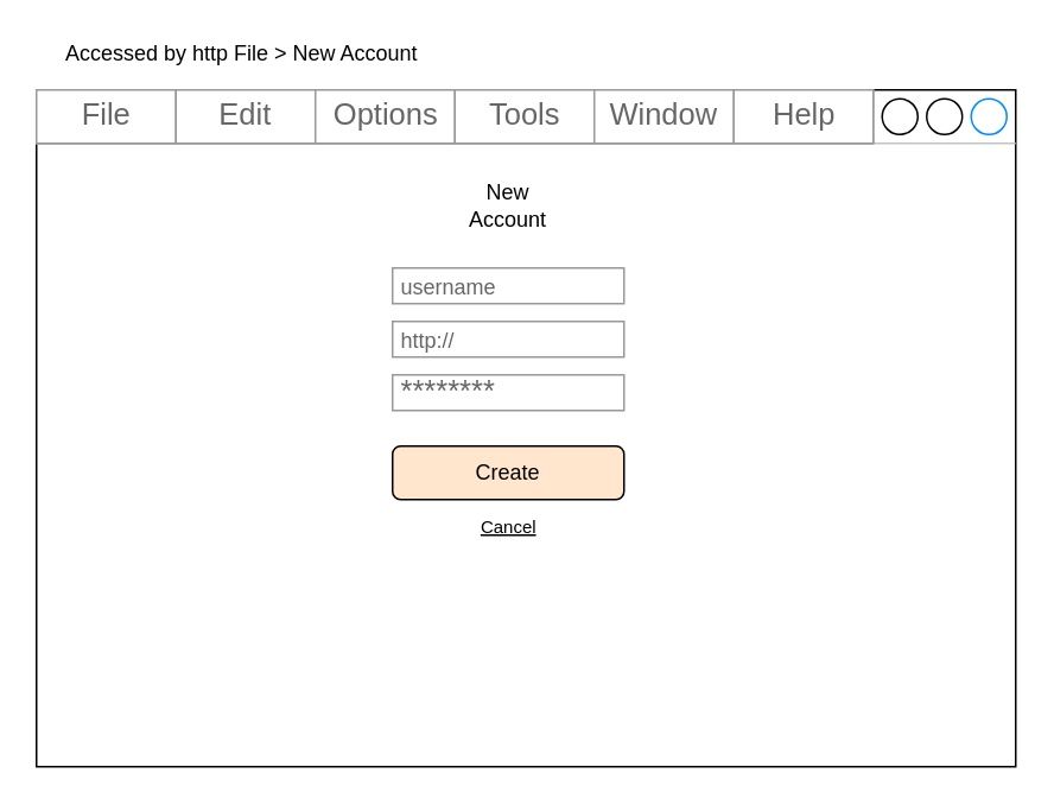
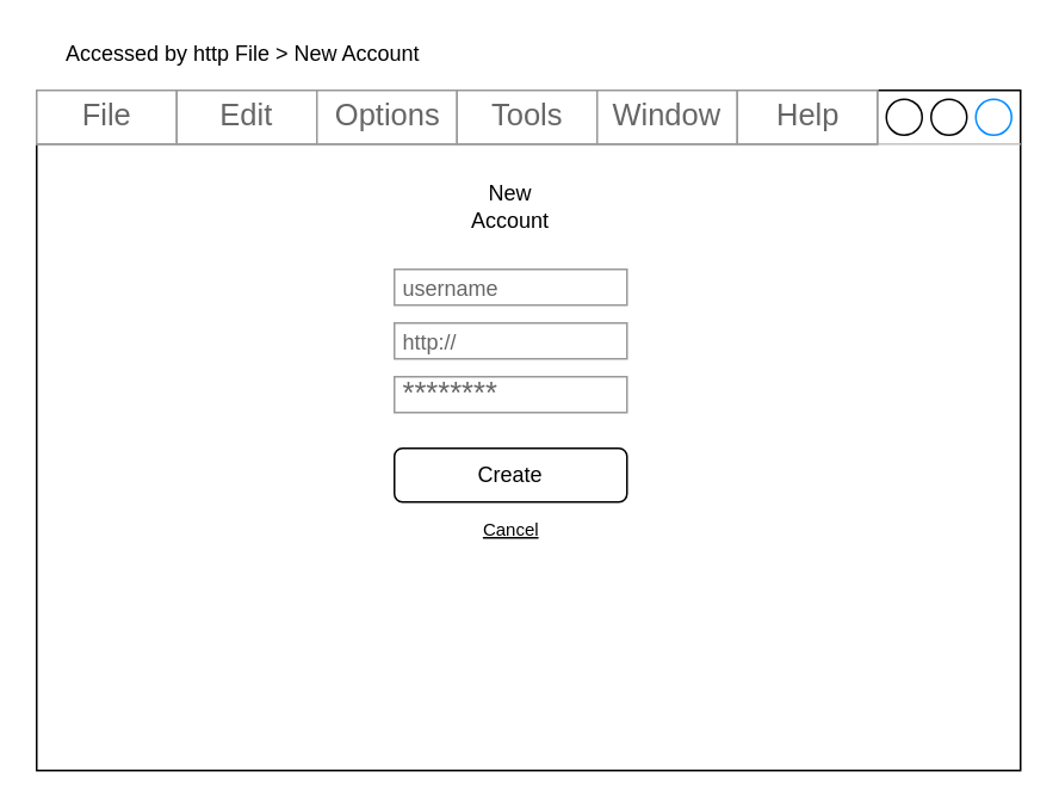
- <mxCell id="14" value="Create" style="rounded=1;whiteSpace=wrap;html=1;fontSize=12;fillColor=#ffe6cc;" vertex="1" parent="1"><mxGeometry x="220" y="250" width="130" height="30" as="geometry" /></mxCell>
+ <mxCell id="14" value="Create" style="rounded=1;whiteSpace=wrap;html=1;fontSize=12;" vertex="1" parent="1"><mxGeometry x="220" y="250" width="130" height="30" as="geometry" /></mxCell>
